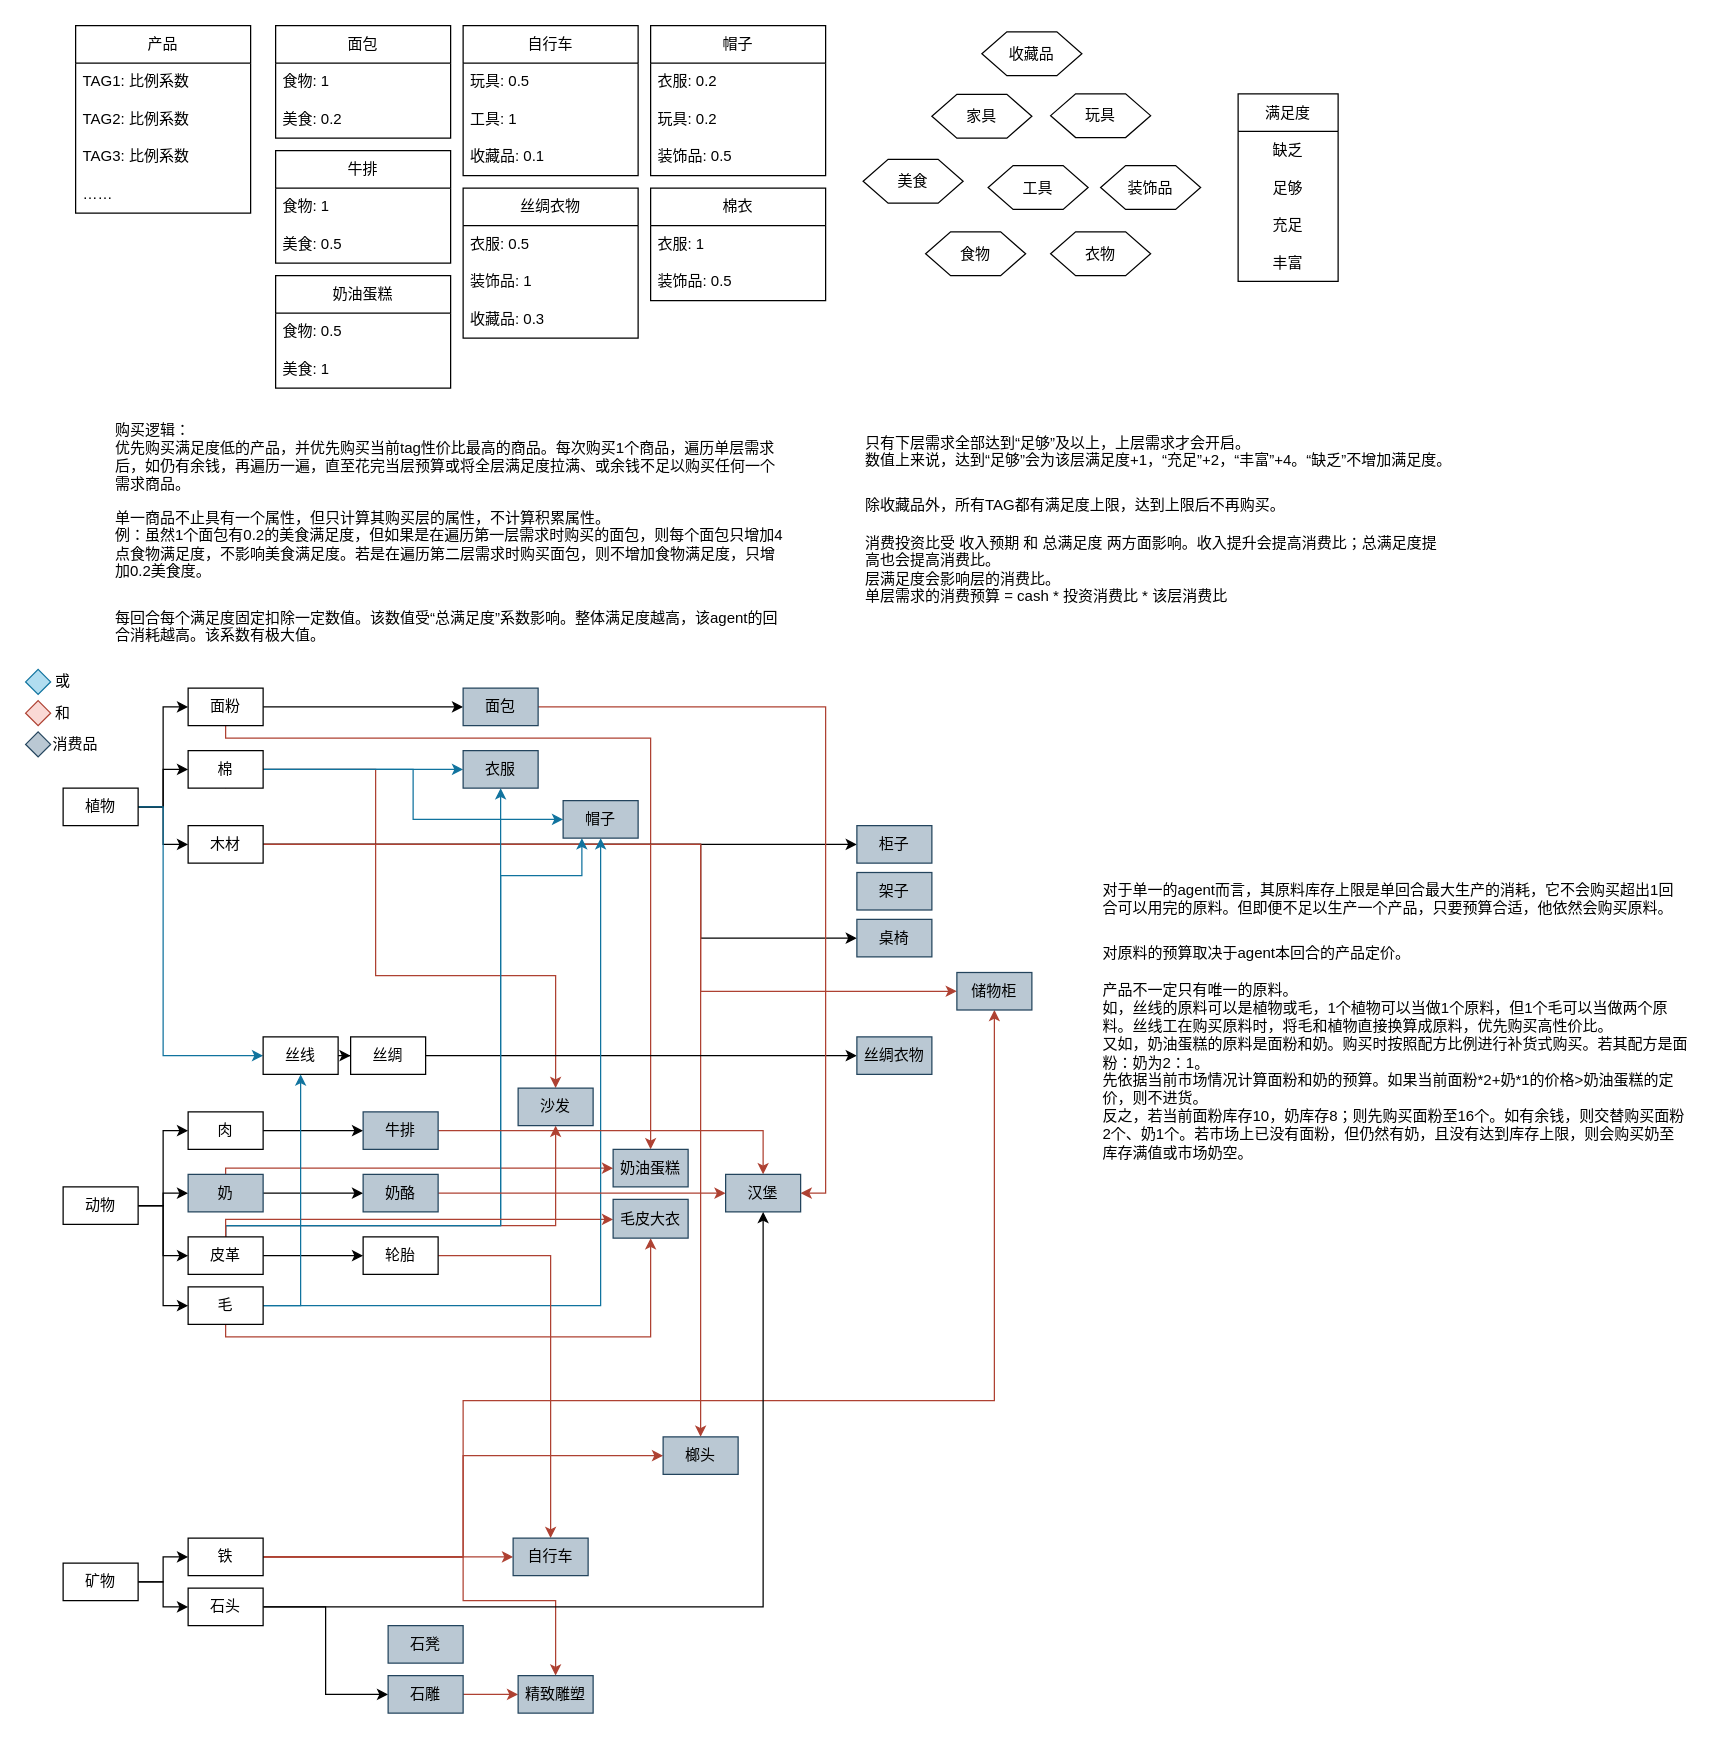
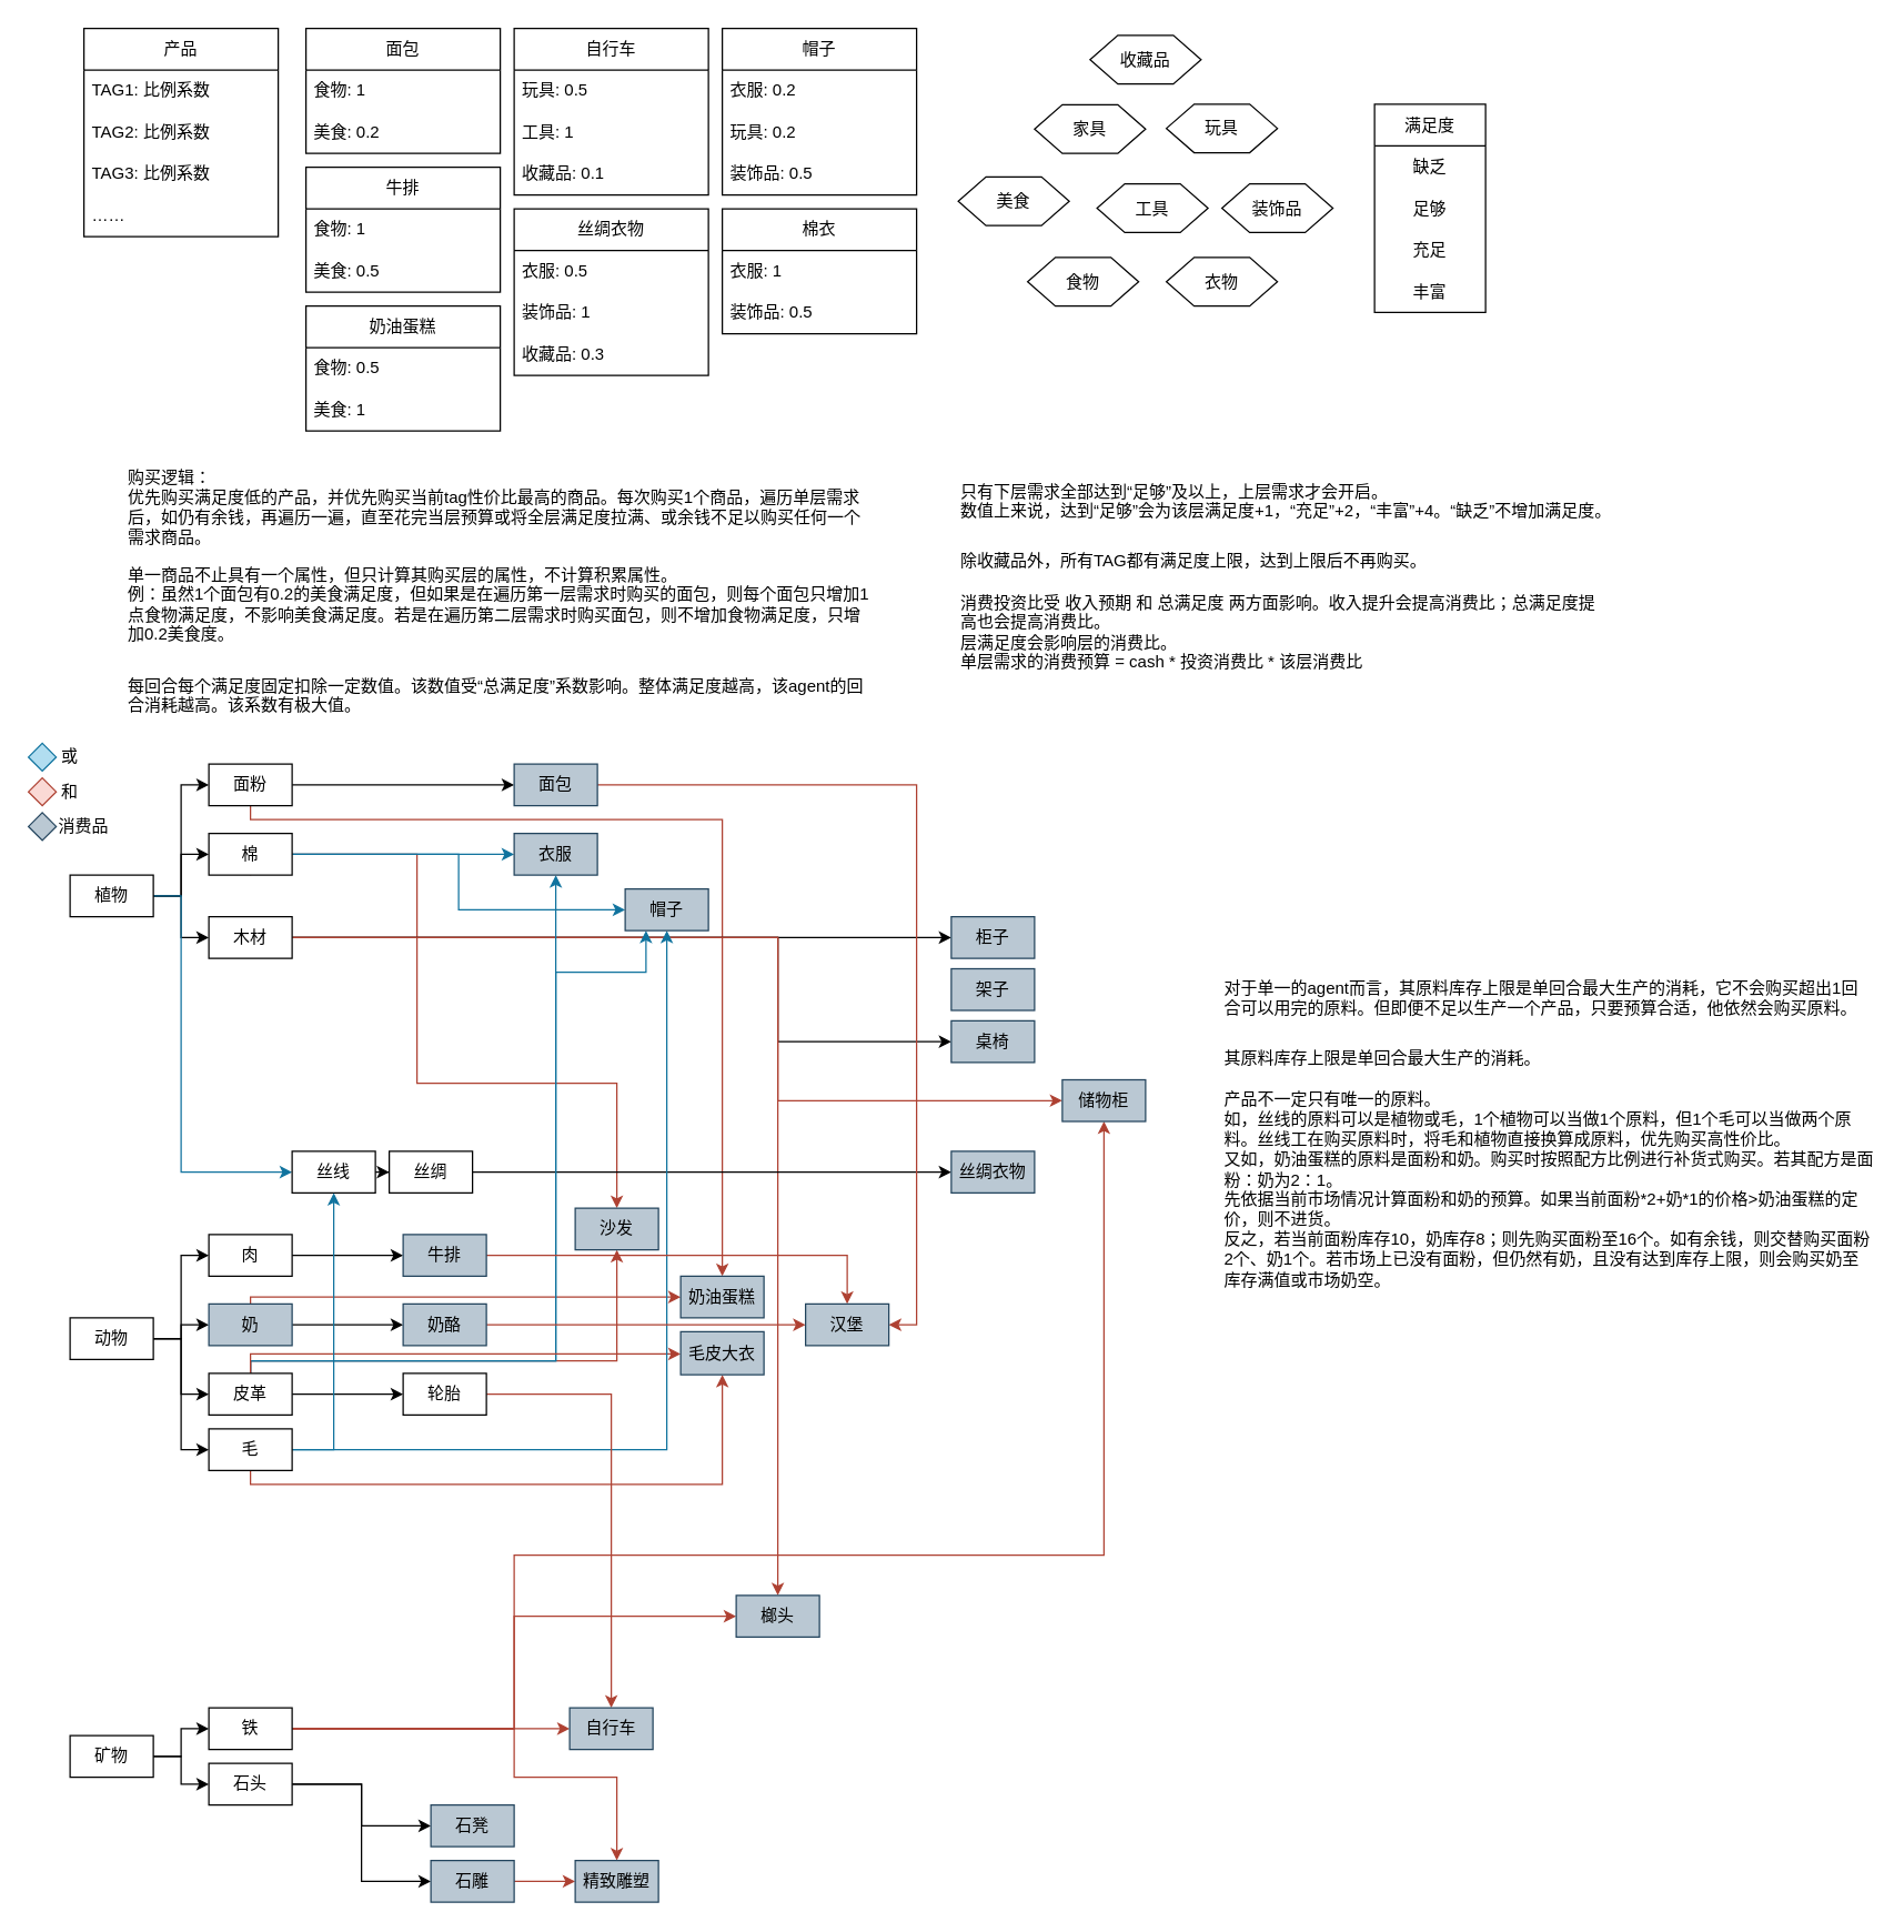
- <mxCell id="39" value="单一商品不止具有一个属性，但只计算其购买层的属性，不计算积累属性。&lt;br&gt;例：虽然1个面包有0.2的美食满足度，但如果是在遍历第一层需求时购买的面包，则每个面包只增加4点食物满足度，不影响美食满足度。若是在遍历第二层需求时购买面包，则不增加食物满足度，只增加0.2美食度。" style="text;html=1;strokeColor=none;fillColor=none;align=left;verticalAlign=top;whiteSpace=wrap;rounded=0;" vertex="1" parent="1"><mxGeometry x="90" y="400" width="540" height="60" as="geometry" /></mxCell>
+ <mxCell id="39" value="单一商品不止具有一个属性，但只计算其购买层的属性，不计算积累属性。&lt;br&gt;例：虽然1个面包有0.2的美食满足度，但如果是在遍历第一层需求时购买的面包，则每个面包只增加1点食物满足度，不影响美食满足度。若是在遍历第二层需求时购买面包，则不增加食物满足度，只增加0.2美食度。" style="text;html=1;strokeColor=none;fillColor=none;align=left;verticalAlign=top;whiteSpace=wrap;rounded=0;" vertex="1" parent="1"><mxGeometry x="90" y="400" width="540" height="60" as="geometry" /></mxCell>
- <mxCell id="95" value="对原料的预算取决于agent本回合的产品定价。" style="text;html=1;strokeColor=none;fillColor=none;align=left;verticalAlign=top;whiteSpace=wrap;rounded=0;" vertex="1" parent="1"><mxGeometry x="880" y="747.5" width="470" height="30" as="geometry" /></mxCell>
+ <mxCell id="95" value="其原料库存上限是单回合最大生产的消耗。" style="text;html=1;strokeColor=none;fillColor=none;align=left;verticalAlign=top;whiteSpace=wrap;rounded=0;" vertex="1" parent="1"><mxGeometry x="880" y="747.5" width="470" height="30" as="geometry" /></mxCell>
- <mxCell id="122" style="edgeStyle=orthogonalEdgeStyle;rounded=0;orthogonalLoop=1;jettySize=auto;html=1;exitX=1;exitY=0.5;exitDx=0;exitDy=0;" edge="1" parent="1" source="124" target="109"><mxGeometry relative="1" as="geometry" /></mxCell>
+ <mxCell id="122" style="edgeStyle=orthogonalEdgeStyle;rounded=0;orthogonalLoop=1;jettySize=auto;html=1;exitX=1;exitY=0.5;exitDx=0;exitDy=0;entryX=0;entryY=0.5;entryDx=0;entryDy=0;" edge="1" parent="1" source="124" target="126"><mxGeometry relative="1" as="geometry" /></mxCell>
